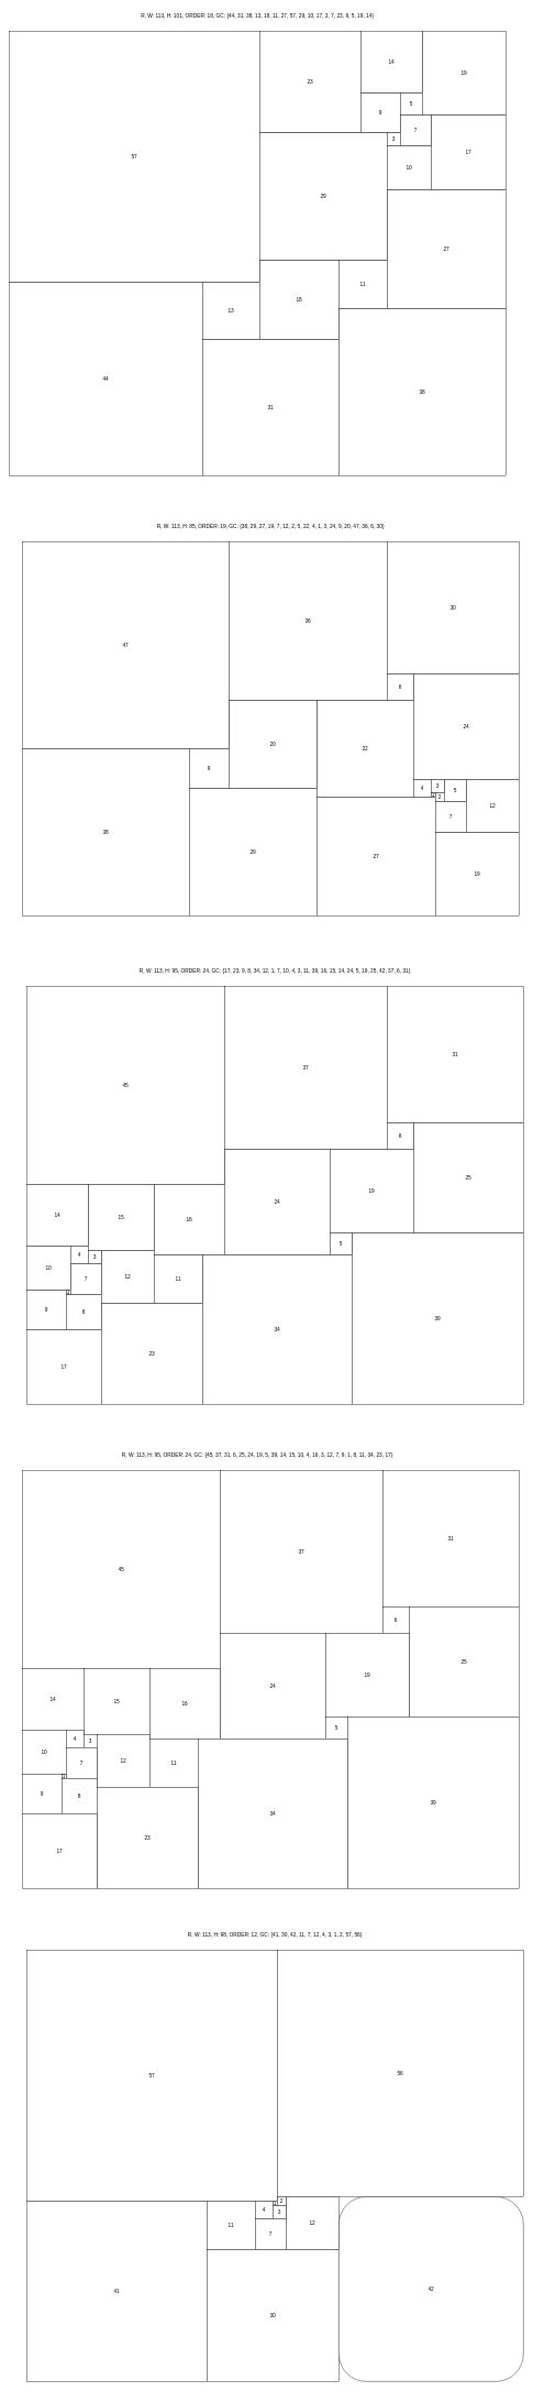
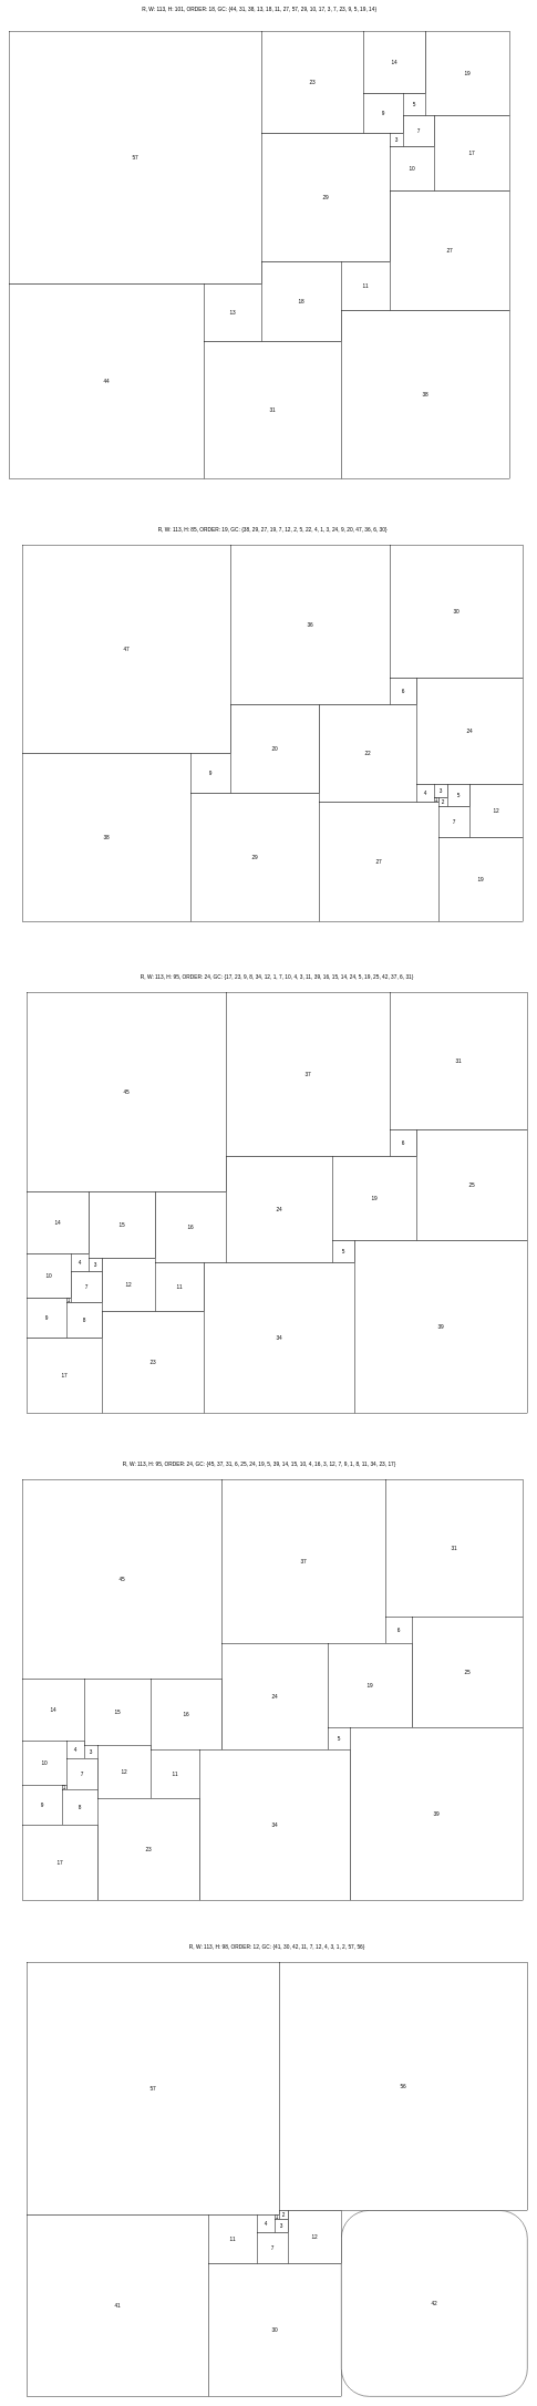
- <mxCell id="3" value="R, W: 113, H: 101, ORDER: 18, GC: {44, 31, 38, 13, 18, 11, 27, 57, 29, 10, 17, 3, 7, 23, 9, 5, 19, 14} " style="text;html=1;strokeColor=none;fillColor=none;align=center;verticalAlign=middle;whiteSpace=wrap;rounded=0;flipV=1;" parent="1" vertex="1"><mxGeometry x="20" width="1130" height="30" as="geometry" y="20" /></mxCell>
+ <mxCell id="3" value="R, W: 113, H: 101, ORDER: 18, GC: {44, 31, 38, 13, 18, 11, 27, 57, 29, 10, 17, 3, 7, 23, 9, 5, 19, 14} " style="text;html=1;strokeColor=none;fillColor=none;align=center;verticalAlign=middle;whiteSpace=wrap;rounded=0;flipV=1;" parent="1" vertex="1"><mxGeometry x="20" y="5" width="1130" height="30" as="geometry" /></mxCell>
